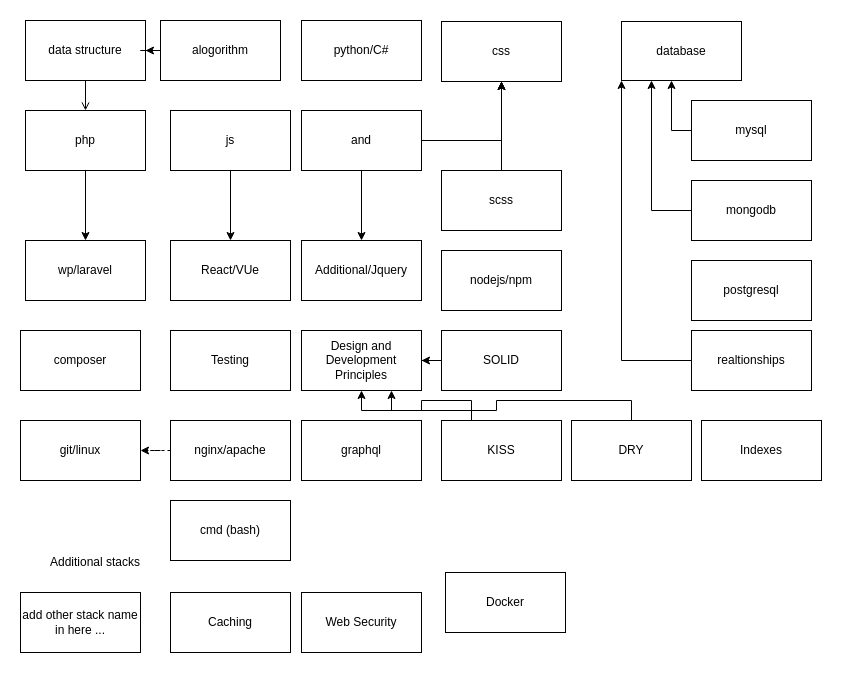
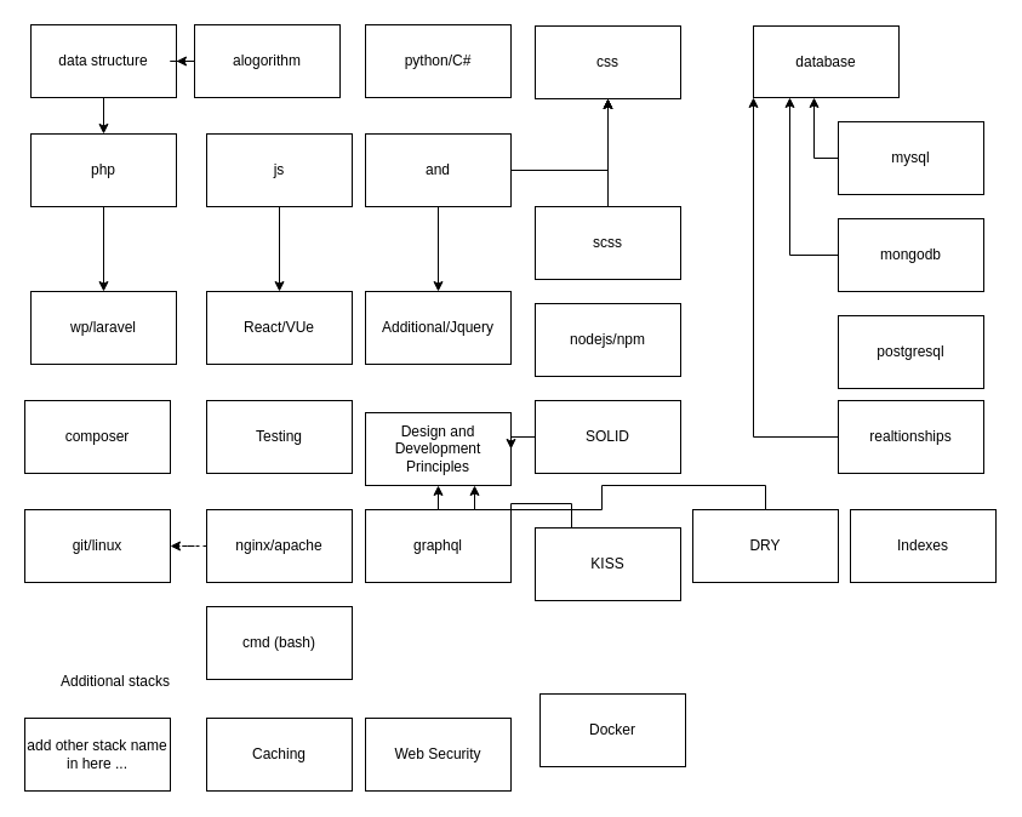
- <mxCell id="27" value="" style="edgeStyle=orthogonalEdgeStyle;rounded=0;orthogonalLoop=1;jettySize=auto;html=1;endArrow=open;" edge="1" parent="1" source="28" target="3"><mxGeometry relative="1" as="geometry" /></mxCell>
+ <mxCell id="27" value="" style="edgeStyle=orthogonalEdgeStyle;rounded=0;orthogonalLoop=1;jettySize=auto;html=1;" edge="1" parent="1" source="28" target="3"><mxGeometry relative="1" as="geometry" /></mxCell>
- <mxCell id="41" value="Design and Development Principles" style="rounded=0;whiteSpace=wrap;html=1;" vertex="1" parent="1"><mxGeometry x="301" y="330" width="120" height="60" as="geometry" /></mxCell>
+ <mxCell id="41" value="Design and Development Principles" style="rounded=0;whiteSpace=wrap;html=1;" vertex="1" parent="1"><mxGeometry x="301" y="340" width="120" height="60" as="geometry" /></mxCell>
- <mxCell id="45" value="KISS" style="rounded=0;whiteSpace=wrap;html=1;" vertex="1" parent="1"><mxGeometry x="441" y="420" width="120" height="60" as="geometry" /></mxCell>
+ <mxCell id="45" value="KISS" style="rounded=0;whiteSpace=wrap;html=1;" vertex="1" parent="1"><mxGeometry x="441" y="435" width="120" height="60" as="geometry" /></mxCell>
